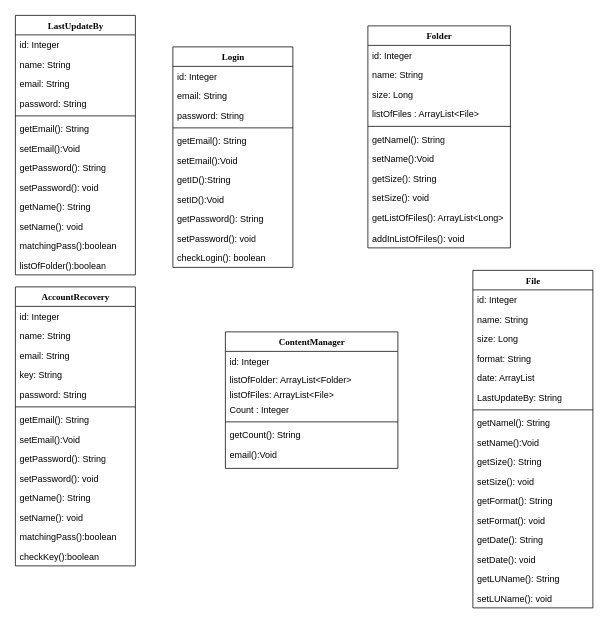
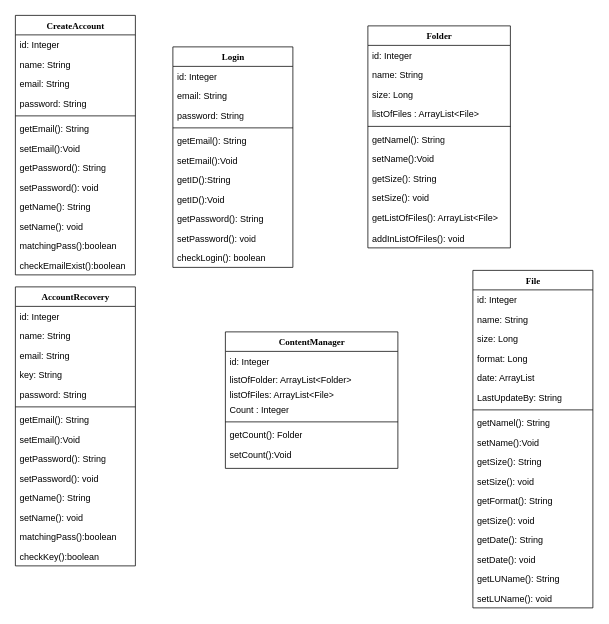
- <mxCell id="14" value="LastUpdateBy" style="swimlane;html=1;fontStyle=1;align=center;verticalAlign=top;childLayout=stackLayout;horizontal=1;startSize=26;horizontalStack=0;resizeParent=1;resizeLast=0;collapsible=1;marginBottom=0;swimlaneFillColor=#ffffff;rounded=0;shadow=0;comic=0;labelBackgroundColor=none;strokeColor=#000000;strokeWidth=1;fillColor=none;fontFamily=Verdana;fontSize=12;fontColor=#000000;" parent="1" vertex="1"><mxGeometry x="20" y="20" width="160" height="346" as="geometry" /></mxCell>
+ <mxCell id="14" value="CreateAccount" style="swimlane;html=1;fontStyle=1;align=center;verticalAlign=top;childLayout=stackLayout;horizontal=1;startSize=26;horizontalStack=0;resizeParent=1;resizeLast=0;collapsible=1;marginBottom=0;swimlaneFillColor=#ffffff;rounded=0;shadow=0;comic=0;labelBackgroundColor=none;strokeColor=#000000;strokeWidth=1;fillColor=none;fontFamily=Verdana;fontSize=12;fontColor=#000000;" parent="1" vertex="1"><mxGeometry x="20" y="20" width="160" height="346" as="geometry" /></mxCell>
- <mxCell id="10" value="setID():Void" style="text;html=1;strokeColor=none;fillColor=none;align=left;verticalAlign=top;spacingLeft=4;spacingRight=4;whiteSpace=wrap;overflow=hidden;rotatable=0;points=[[0,0.5],[1,0.5]];portConstraint=eastwest;" vertex="1" parent="2"><mxGeometry y="190" width="160" height="26" as="geometry" /></mxCell>
+ <mxCell id="10" value="getID():Void" style="text;html=1;strokeColor=none;fillColor=none;align=left;verticalAlign=top;spacingLeft=4;spacingRight=4;whiteSpace=wrap;overflow=hidden;rotatable=0;points=[[0,0.5],[1,0.5]];portConstraint=eastwest;" vertex="1" parent="2"><mxGeometry y="190" width="160" height="26" as="geometry" /></mxCell>
- <mxCell id="79" value="getListOfFiles(): ArrayList&amp;lt;Long&amp;gt;" style="text;html=1;strokeColor=none;fillColor=none;align=left;verticalAlign=top;spacingLeft=4;spacingRight=4;whiteSpace=wrap;overflow=hidden;rotatable=0;points=[[0,0.5],[1,0.5]];portConstraint=eastwest;" vertex="1" parent="69"><mxGeometry y="242" width="190" height="28" as="geometry" /></mxCell>
+ <mxCell id="79" value="getListOfFiles(): ArrayList&amp;lt;File&amp;gt;" style="text;html=1;strokeColor=none;fillColor=none;align=left;verticalAlign=top;spacingLeft=4;spacingRight=4;whiteSpace=wrap;overflow=hidden;rotatable=0;points=[[0,0.5],[1,0.5]];portConstraint=eastwest;" vertex="1" parent="69"><mxGeometry y="242" width="190" height="28" as="geometry" /></mxCell>
- <mxCell id="27" value="listOfFolder():boolean" style="text;html=1;strokeColor=none;fillColor=none;align=left;verticalAlign=top;spacingLeft=4;spacingRight=4;whiteSpace=wrap;overflow=hidden;rotatable=0;points=[[0,0.5],[1,0.5]];portConstraint=eastwest;" vertex="1" parent="14"><mxGeometry y="320" width="160" height="26" as="geometry" /></mxCell>
+ <mxCell id="27" value="checkEmailExist():boolean" style="text;html=1;strokeColor=none;fillColor=none;align=left;verticalAlign=top;spacingLeft=4;spacingRight=4;whiteSpace=wrap;overflow=hidden;rotatable=0;points=[[0,0.5],[1,0.5]];portConstraint=eastwest;" vertex="1" parent="14"><mxGeometry y="320" width="160" height="26" as="geometry" /></mxCell>
- <mxCell id="55" value="format: String&lt;br&gt;&lt;br&gt;" style="text;html=1;strokeColor=none;fillColor=none;align=left;verticalAlign=top;spacingLeft=4;spacingRight=4;whiteSpace=wrap;overflow=hidden;rotatable=0;points=[[0,0.5],[1,0.5]];portConstraint=eastwest;" vertex="1" parent="51"><mxGeometry y="104" width="160" height="26" as="geometry" /></mxCell>
+ <mxCell id="55" value="format: Long&lt;br&gt;&lt;br&gt;" style="text;html=1;strokeColor=none;fillColor=none;align=left;verticalAlign=top;spacingLeft=4;spacingRight=4;whiteSpace=wrap;overflow=hidden;rotatable=0;points=[[0,0.5],[1,0.5]];portConstraint=eastwest;" vertex="1" parent="51"><mxGeometry y="104" width="160" height="26" as="geometry" /></mxCell>
- <mxCell id="49" value="getCount(): String" style="text;html=1;strokeColor=none;fillColor=none;align=left;verticalAlign=top;spacingLeft=4;spacingRight=4;whiteSpace=wrap;overflow=hidden;rotatable=0;points=[[0,0.5],[1,0.5]];portConstraint=eastwest;" vertex="1" parent="43"><mxGeometry y="124" width="230" height="26" as="geometry" /></mxCell>
+ <mxCell id="49" value="getCount(): Folder" style="text;html=1;strokeColor=none;fillColor=none;align=left;verticalAlign=top;spacingLeft=4;spacingRight=4;whiteSpace=wrap;overflow=hidden;rotatable=0;points=[[0,0.5],[1,0.5]];portConstraint=eastwest;" vertex="1" parent="43"><mxGeometry y="124" width="230" height="26" as="geometry" /></mxCell>
- <mxCell id="50" value="email():Void" style="text;html=1;strokeColor=none;fillColor=none;align=left;verticalAlign=top;spacingLeft=4;spacingRight=4;whiteSpace=wrap;overflow=hidden;rotatable=0;points=[[0,0.5],[1,0.5]];portConstraint=eastwest;" vertex="1" parent="43"><mxGeometry y="150" width="230" height="26" as="geometry" /></mxCell>
+ <mxCell id="50" value="setCount():Void" style="text;html=1;strokeColor=none;fillColor=none;align=left;verticalAlign=top;spacingLeft=4;spacingRight=4;whiteSpace=wrap;overflow=hidden;rotatable=0;points=[[0,0.5],[1,0.5]];portConstraint=eastwest;" vertex="1" parent="43"><mxGeometry y="150" width="230" height="26" as="geometry" /></mxCell>
- <mxCell id="64" value="setFormat(): void" style="text;html=1;strokeColor=none;fillColor=none;align=left;verticalAlign=top;spacingLeft=4;spacingRight=4;whiteSpace=wrap;overflow=hidden;rotatable=0;points=[[0,0.5],[1,0.5]];portConstraint=eastwest;" vertex="1" parent="51"><mxGeometry y="320" width="160" height="26" as="geometry" /></mxCell>
+ <mxCell id="64" value="getSize(): void" style="text;html=1;strokeColor=none;fillColor=none;align=left;verticalAlign=top;spacingLeft=4;spacingRight=4;whiteSpace=wrap;overflow=hidden;rotatable=0;points=[[0,0.5],[1,0.5]];portConstraint=eastwest;" vertex="1" parent="51"><mxGeometry y="320" width="160" height="26" as="geometry" /></mxCell>
